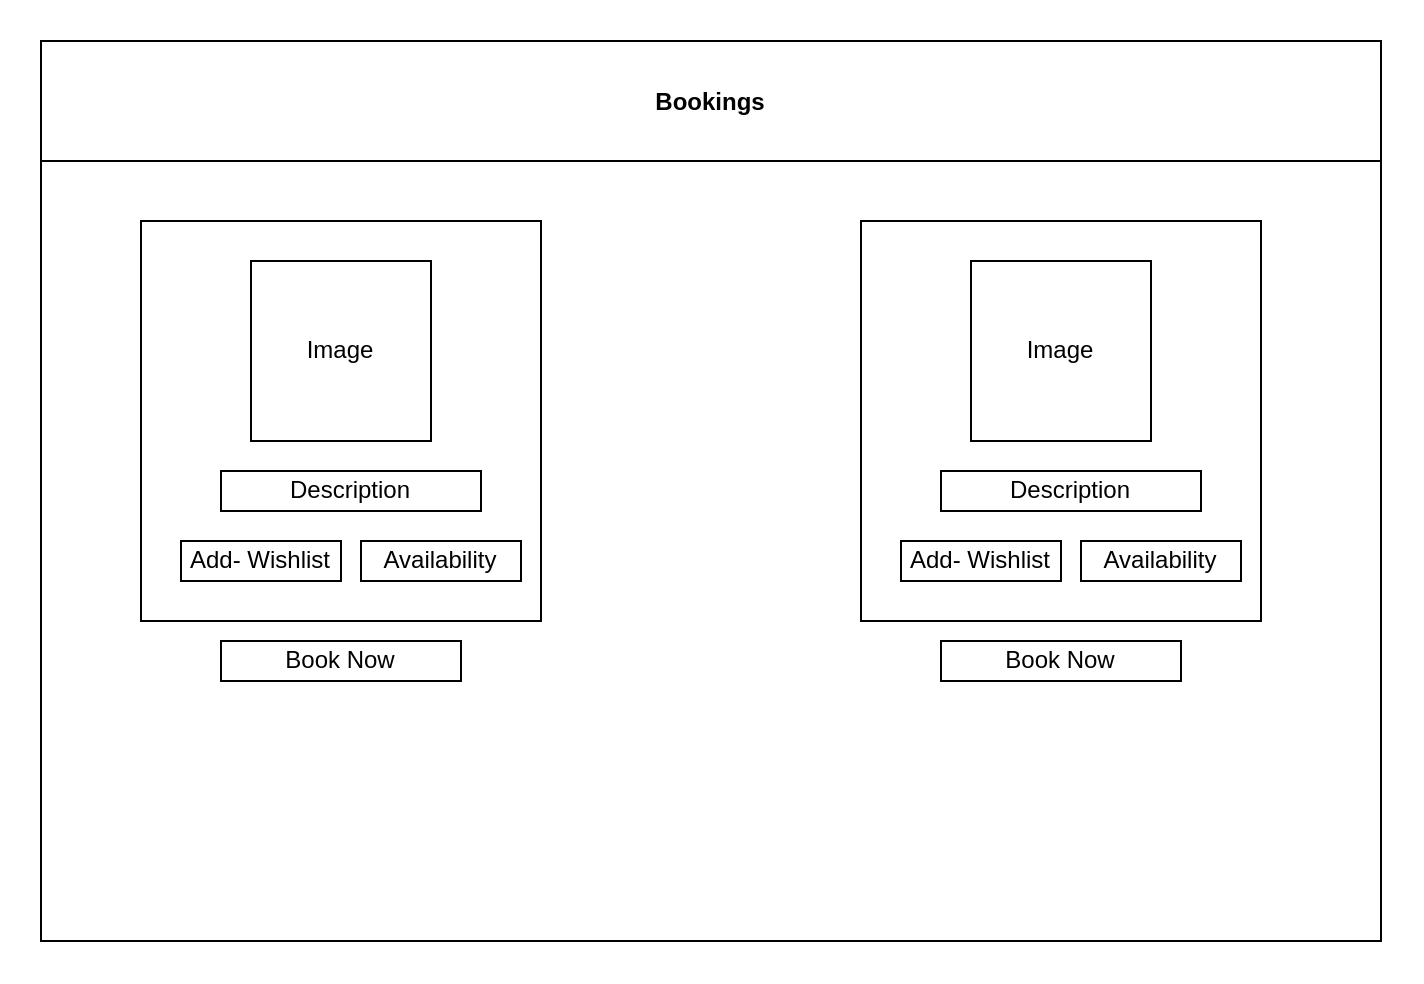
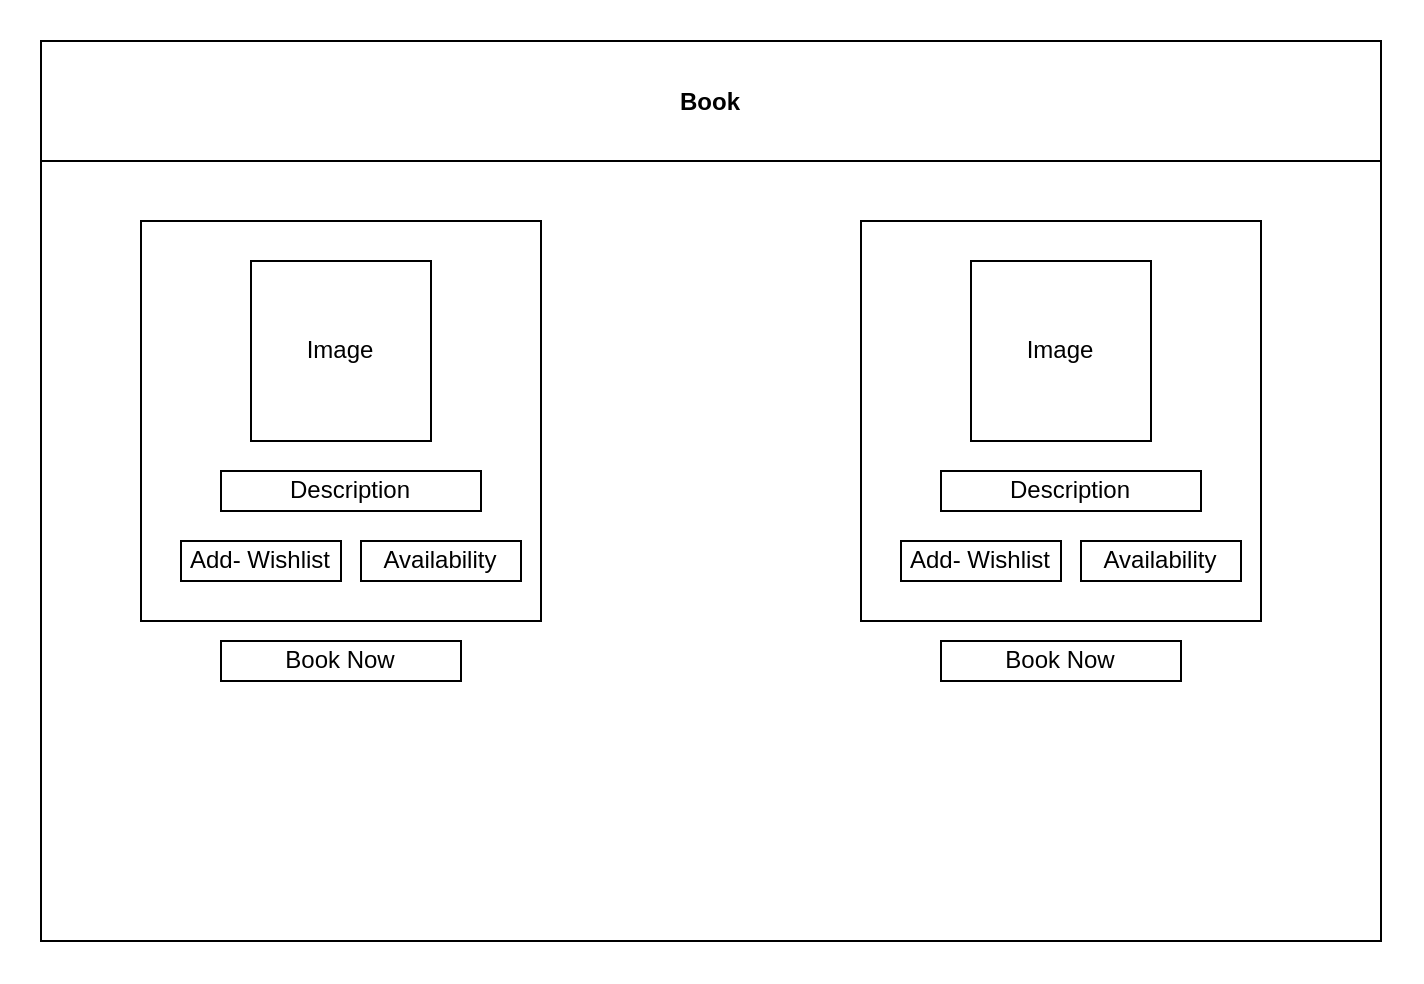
- <mxCell id="2" value="Bookings" style="swimlane;startSize=60;horizontal=1;" vertex="1" parent="1"><mxGeometry x="20" y="20" width="670" height="450" as="geometry" /></mxCell>
+ <mxCell id="2" value="Book" style="swimlane;startSize=60;horizontal=1;" vertex="1" parent="1"><mxGeometry x="20" y="20" width="670" height="450" as="geometry" /></mxCell>
